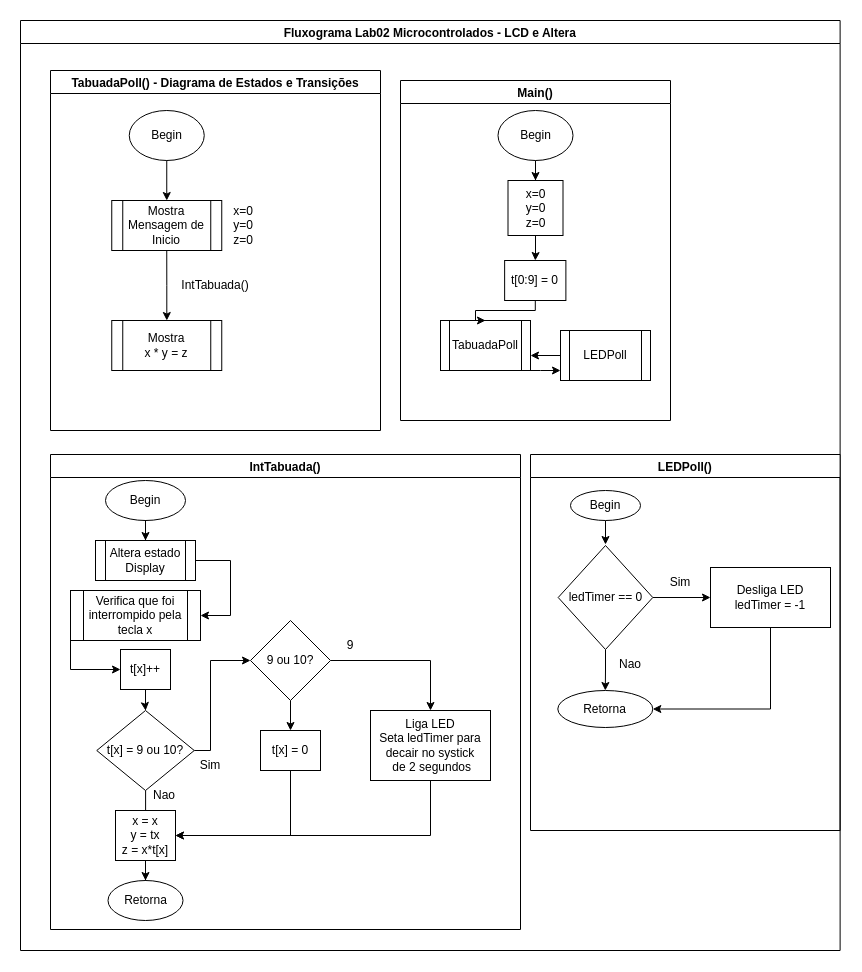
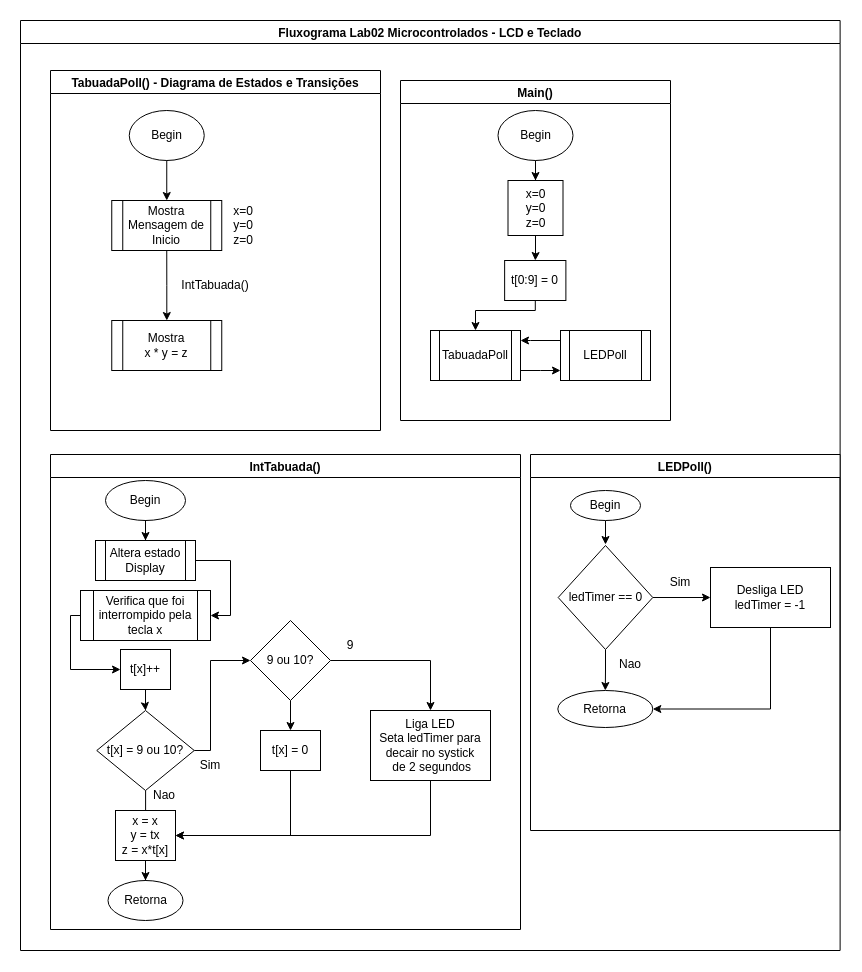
- <mxCell id="10" value="Fluxograma Lab02 Microcontrolados - LCD e Altera" style="swimlane;" parent="1" vertex="1"><mxGeometry x="20" y="20" width="819.62" height="930" as="geometry" /></mxCell>
+ <mxCell id="10" value="Fluxograma Lab02 Microcontrolados - LCD e Teclado" style="swimlane;" parent="1" vertex="1"><mxGeometry x="20" y="20" width="819.62" height="930" as="geometry" /></mxCell>
- <mxCell id="39" value="TabuadaPoll" style="shape=process;whiteSpace=wrap;html=1;backgroundOutline=1;" parent="10" vertex="1"><mxGeometry x="420" y="300" width="90" height="50" as="geometry" /></mxCell>
+ <mxCell id="39" value="TabuadaPoll" style="shape=process;whiteSpace=wrap;html=1;backgroundOutline=1;" parent="10" vertex="1"><mxGeometry x="410" y="310" width="90" height="50" as="geometry" /></mxCell>
- <mxCell id="44" value="Verifica que foi interrompido pela tecla x" style="shape=process;whiteSpace=wrap;html=1;backgroundOutline=1;" parent="10" vertex="1"><mxGeometry x="50" y="570" width="130" height="50" as="geometry" /></mxCell>
+ <mxCell id="44" value="Verifica que foi interrompido pela tecla x" style="shape=process;whiteSpace=wrap;html=1;backgroundOutline=1;" parent="10" vertex="1"><mxGeometry x="60" y="570" width="130" height="50" as="geometry" /></mxCell>
